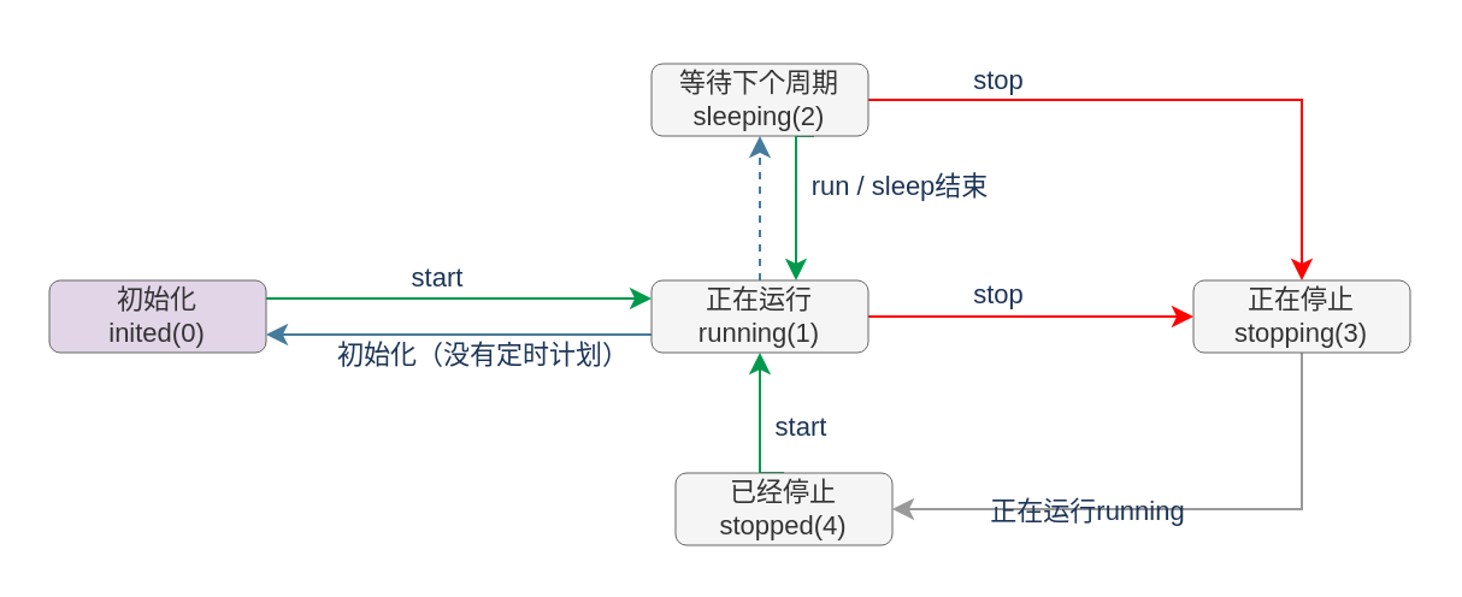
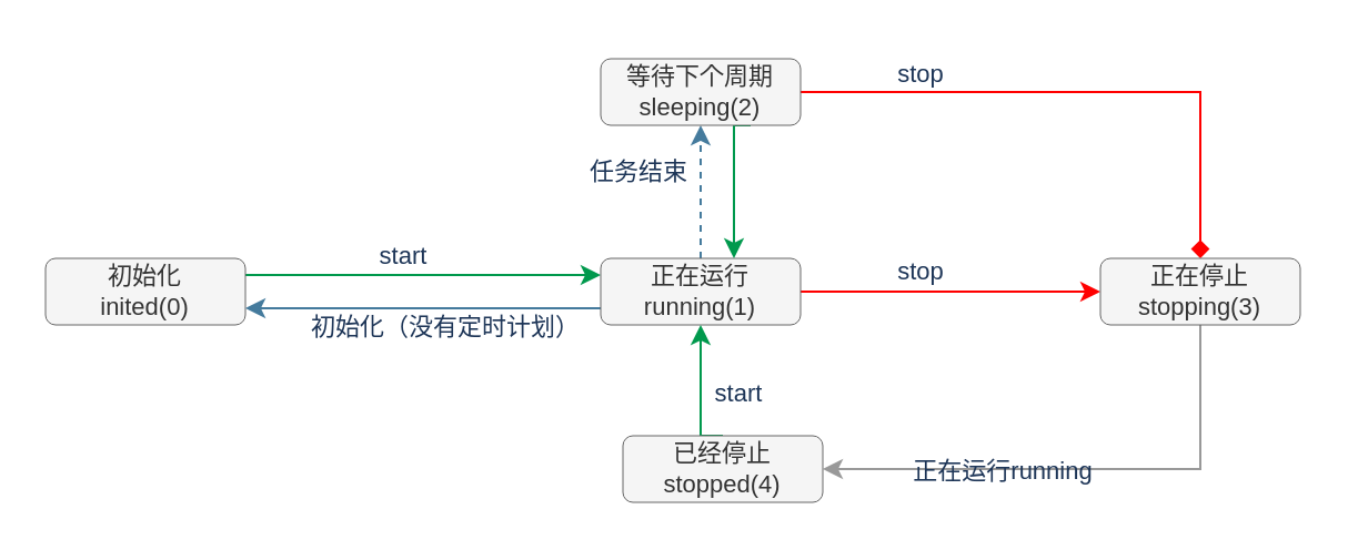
+ <mxCell id="21" value="任务结束" style="text;html=1;resizable=0;autosize=1;align=center;verticalAlign=middle;points=[];fillColor=none;strokeColor=none;rounded=0;sketch=0;fontColor=#1D3557;fontSize=11;" parent="1" vertex="1"><mxGeometry x="256" y="64" width="62" height="25" as="geometry" /></mxCell>
- <mxCell id="22" value="run / sleep结束" style="text;html=1;resizable=0;autosize=1;align=center;verticalAlign=middle;points=[];fillColor=none;strokeColor=none;rounded=0;sketch=0;fontColor=#1D3557;fontSize=11;" parent="1" vertex="1"><mxGeometry x="327" y="64" width="91" height="25" as="geometry" /></mxCell>
- <mxCell id="8" style="edgeStyle=orthogonalEdgeStyle;rounded=0;orthogonalLoop=1;jettySize=auto;html=1;exitX=1;exitY=0.5;exitDx=0;exitDy=0;entryX=0.5;entryY=0;entryDx=0;entryDy=0;labelBackgroundColor=#F1FAEE;fontColor=#1D3557;strokeColor=#FF0000;fontSize=11;" parent="1" source="10" target="12" edge="1"><mxGeometry relative="1" as="geometry" /></mxCell>
+ <mxCell id="8" style="edgeStyle=orthogonalEdgeStyle;rounded=0;orthogonalLoop=1;jettySize=auto;html=1;exitX=1;exitY=0.5;exitDx=0;exitDy=0;entryX=0.5;entryY=0;entryDx=0;entryDy=0;labelBackgroundColor=#F1FAEE;fontColor=#1D3557;strokeColor=#FF0000;fontSize=11;endArrow=diamond;" parent="1" source="10" target="12" edge="1"><mxGeometry relative="1" as="geometry" /></mxCell>
- <mxCell id="3" value="&lt;font style=&quot;font-size: 11px;&quot;&gt;&lt;font style=&quot;font-size: 11px;&quot;&gt;初始化 &lt;/font&gt;&lt;br style=&quot;font-size: 11px;&quot;&gt;inited(0)&lt;/font&gt;" style="rounded=1;whiteSpace=wrap;html=1;fillColor=#e1d5e7;strokeColor=#666666;fontColor=#333333;fontSize=11;strokeWidth=0.5;" parent="1" vertex="1"><mxGeometry x="20" y="116" width="90" height="30" as="geometry" /></mxCell>
+ <mxCell id="3" value="&lt;font style=&quot;font-size: 11px;&quot;&gt;&lt;font style=&quot;font-size: 11px;&quot;&gt;初始化 &lt;/font&gt;&lt;br style=&quot;font-size: 11px;&quot;&gt;inited(0)&lt;/font&gt;" style="rounded=1;whiteSpace=wrap;html=1;fillColor=#f5f5f5;strokeColor=#666666;fontColor=#333333;fontSize=11;strokeWidth=0.5;" parent="1" vertex="1"><mxGeometry x="20" y="116" width="90" height="30" as="geometry" /></mxCell>
